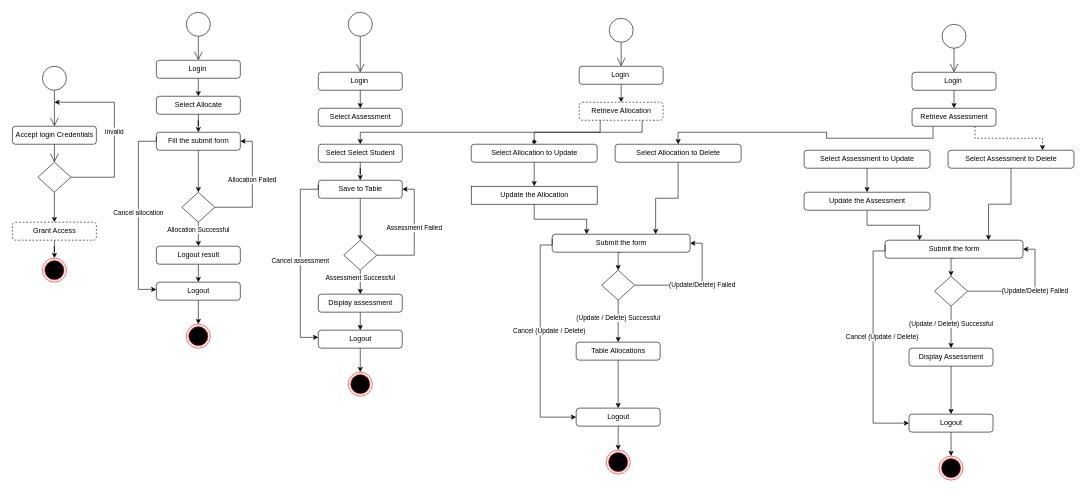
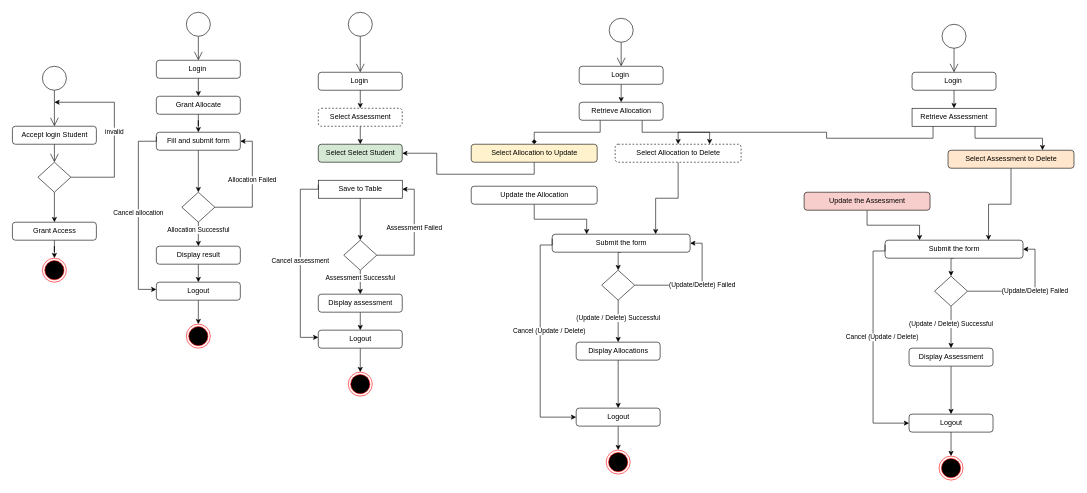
- <mxCell id="26" value="Select Allocate" style="html=1;align=center;verticalAlign=top;rounded=1;absoluteArcSize=1;arcSize=10;dashed=0;" parent="1" vertex="1"><mxGeometry x="260" y="160" width="140" height="30" as="geometry" /></mxCell>
+ <mxCell id="26" value="Grant Allocate" style="html=1;align=center;verticalAlign=top;rounded=1;absoluteArcSize=1;arcSize=10;dashed=0;" parent="1" vertex="1"><mxGeometry x="260" y="160" width="140" height="30" as="geometry" /></mxCell>
- <mxCell id="65" value="Retrieve Allocation" style="html=1;align=center;verticalAlign=top;rounded=1;absoluteArcSize=1;arcSize=10;dashed=1;" parent="1" vertex="1"><mxGeometry x="965" y="170" width="140" height="30" as="geometry" /></mxCell>
+ <mxCell id="65" value="Retrieve Allocation" style="html=1;align=center;verticalAlign=top;rounded=1;absoluteArcSize=1;arcSize=10;dashed=0;" parent="1" vertex="1"><mxGeometry x="965" y="170" width="140" height="30" as="geometry" /></mxCell>
- <mxCell id="45" value="Select Assessment" style="html=1;align=center;verticalAlign=top;rounded=1;absoluteArcSize=1;arcSize=10;dashed=0;" parent="1" vertex="1"><mxGeometry x="530" y="180" width="140" height="30" as="geometry" /></mxCell>
+ <mxCell id="45" value="Select Assessment" style="html=1;align=center;verticalAlign=top;rounded=1;absoluteArcSize=1;arcSize=10;dashed=1;" parent="1" vertex="1"><mxGeometry x="530" y="180" width="140" height="30" as="geometry" /></mxCell>
- <mxCell id="89" value="Retrieve Assessment" style="html=1;align=center;verticalAlign=top;rounded=1;absoluteArcSize=1;arcSize=10;dashed=0;" parent="1" vertex="1"><mxGeometry x="1520" y="180" width="140" height="30" as="geometry" /></mxCell>
+ <mxCell id="89" value="Retrieve Assessment" style="html=1;align=center;verticalAlign=top;absoluteArcSize=1;arcSize=10;dashed=0;rounded=0;" parent="1" vertex="1"><mxGeometry x="1520" y="180" width="140" height="30" as="geometry" /></mxCell>
+ <mxCell id="44" style="edgeStyle=orthogonalEdgeStyle;rounded=0;orthogonalLoop=1;jettySize=auto;html=1;entryX=0.5;entryY=0;entryDx=0;entryDy=0;exitX=0.5;exitY=1;exitDx=0;exitDy=0;" parent="1" source="45" target="43" edge="1"><mxGeometry relative="1" as="geometry"><mxPoint x="590" y="170" as="sourcePoint" /><mxPoint x="630" y="230" as="targetPoint" /></mxGeometry></mxCell>
- <mxCell id="63" style="edgeStyle=orthogonalEdgeStyle;rounded=0;orthogonalLoop=1;jettySize=auto;html=1;exitX=0.75;exitY=1;exitDx=0;exitDy=0;" parent="1" source="65" target="43" edge="1"><mxGeometry relative="1" as="geometry" /></mxCell>
+ <mxCell id="63" style="edgeStyle=orthogonalEdgeStyle;rounded=0;orthogonalLoop=1;jettySize=auto;html=1;exitX=0.75;exitY=1;exitDx=0;exitDy=0;entryX=0.75;entryY=0;entryDx=0;entryDy=0;" parent="1" source="65" target="68" edge="1"><mxGeometry relative="1" as="geometry" /></mxCell>
- <mxCell id="3" value="Accept login Credentials" style="html=1;align=center;verticalAlign=top;rounded=1;absoluteArcSize=1;arcSize=10;dashed=0;" parent="1" vertex="1"><mxGeometry x="20" y="210" width="140" height="30" as="geometry" /></mxCell>
+ <mxCell id="3" value="Accept login Student" style="html=1;align=center;verticalAlign=top;rounded=1;absoluteArcSize=1;arcSize=10;dashed=0;" parent="1" vertex="1"><mxGeometry x="20" y="210" width="140" height="30" as="geometry" /></mxCell>
- <mxCell id="87" style="edgeStyle=orthogonalEdgeStyle;rounded=0;orthogonalLoop=1;jettySize=auto;html=1;exitX=0.75;exitY=1;exitDx=0;exitDy=0;entryX=0.75;entryY=0;entryDx=0;entryDy=0;dashed=1;" parent="1" source="89" target="92" edge="1"><mxGeometry relative="1" as="geometry" /></mxCell>
+ <mxCell id="87" style="edgeStyle=orthogonalEdgeStyle;rounded=0;orthogonalLoop=1;jettySize=auto;html=1;exitX=0.75;exitY=1;exitDx=0;exitDy=0;entryX=0.75;entryY=0;entryDx=0;entryDy=0;" parent="1" source="89" target="92" edge="1"><mxGeometry relative="1" as="geometry" /></mxCell>
- <mxCell id="23" value="Fill the submit form" style="html=1;align=center;verticalAlign=top;rounded=1;absoluteArcSize=1;arcSize=10;dashed=0;" parent="1" vertex="1"><mxGeometry x="260" y="220" width="140" height="30" as="geometry" /></mxCell>
+ <mxCell id="23" value="Fill and submit form" style="html=1;align=center;verticalAlign=top;rounded=1;absoluteArcSize=1;arcSize=10;dashed=0;" parent="1" vertex="1"><mxGeometry x="260" y="220" width="140" height="30" as="geometry" /></mxCell>
- <mxCell id="43" value="Select Select Student" style="html=1;align=center;verticalAlign=top;rounded=1;absoluteArcSize=1;arcSize=10;dashed=0;" parent="1" vertex="1"><mxGeometry x="530" y="240" width="140" height="30" as="geometry" /></mxCell>
+ <mxCell id="43" value="Select Select Student" style="html=1;align=center;verticalAlign=top;rounded=1;absoluteArcSize=1;arcSize=10;dashed=0;fillColor=#d5e8d4;" parent="1" vertex="1"><mxGeometry x="530" y="240" width="140" height="30" as="geometry" /></mxCell>
- <mxCell id="62" value="Select Allocation to Update" style="html=1;align=center;verticalAlign=top;rounded=1;absoluteArcSize=1;arcSize=10;dashed=0;" parent="1" vertex="1"><mxGeometry x="785" y="240" width="210" height="30" as="geometry" /></mxCell>
+ <mxCell id="62" value="Select Allocation to Update" style="html=1;align=center;verticalAlign=top;rounded=1;absoluteArcSize=1;arcSize=10;dashed=0;fillColor=#fff2cc;" parent="1" vertex="1"><mxGeometry x="785" y="240" width="210" height="30" as="geometry" /></mxCell>
- <mxCell id="68" value="Select Allocation to Delete" style="html=1;align=center;verticalAlign=top;rounded=1;absoluteArcSize=1;arcSize=10;dashed=0;" parent="1" vertex="1"><mxGeometry x="1025" y="240" width="210" height="30" as="geometry" /></mxCell>
+ <mxCell id="68" value="Select Allocation to Delete" style="html=1;align=center;verticalAlign=top;rounded=1;absoluteArcSize=1;arcSize=10;dashed=1;" parent="1" vertex="1"><mxGeometry x="1025" y="240" width="210" height="30" as="geometry" /></mxCell>
- <mxCell id="86" value="Select Assessment to Update" style="html=1;align=center;verticalAlign=top;rounded=1;absoluteArcSize=1;arcSize=10;dashed=0;" parent="1" vertex="1"><mxGeometry x="1340" y="250" width="210" height="30" as="geometry" /></mxCell>
- <mxCell id="92" value="Select Assessment to Delete" style="html=1;align=center;verticalAlign=top;rounded=1;absoluteArcSize=1;arcSize=10;dashed=0;" parent="1" vertex="1"><mxGeometry x="1580" y="250" width="210" height="30" as="geometry" /></mxCell>
+ <mxCell id="92" value="Select Assessment to Delete" style="html=1;align=center;verticalAlign=top;rounded=1;absoluteArcSize=1;arcSize=10;dashed=0;fillColor=#ffe6cc;" parent="1" vertex="1"><mxGeometry x="1580" y="250" width="210" height="30" as="geometry" /></mxCell>
- <mxCell id="29" style="edgeStyle=orthogonalEdgeStyle;rounded=0;orthogonalLoop=1;jettySize=auto;html=1;exitX=0.5;exitY=0.667;exitDx=0;exitDy=0;exitPerimeter=0;" parent="1" source="43" target="40" edge="1"><mxGeometry relative="1" as="geometry"><mxPoint x="690" y="290" as="sourcePoint" /></mxGeometry></mxCell>
- <mxCell id="61" style="edgeStyle=orthogonalEdgeStyle;rounded=0;orthogonalLoop=1;jettySize=auto;html=1;exitX=0.5;exitY=1;exitDx=0;exitDy=0;entryX=0.5;entryY=0;entryDx=0;entryDy=0;" parent="1" source="62" target="70" edge="1"><mxGeometry relative="1" as="geometry" /></mxCell>
+ <mxCell id="61" style="edgeStyle=orthogonalEdgeStyle;rounded=0;orthogonalLoop=1;jettySize=auto;html=1;exitX=0.5;exitY=1;exitDx=0;exitDy=0;" parent="1" source="62" target="43" edge="1"><mxGeometry relative="1" as="geometry" /></mxCell>
- <mxCell id="85" style="edgeStyle=orthogonalEdgeStyle;rounded=0;orthogonalLoop=1;jettySize=auto;html=1;exitX=0.5;exitY=1;exitDx=0;exitDy=0;entryX=0.5;entryY=0;entryDx=0;entryDy=0;" parent="1" source="86" target="94" edge="1"><mxGeometry relative="1" as="geometry" /></mxCell>
- <mxCell id="40" value="Save to Table" style="html=1;align=center;verticalAlign=top;rounded=1;absoluteArcSize=1;arcSize=10;dashed=0;" parent="1" vertex="1"><mxGeometry x="530" y="300" width="140" height="30" as="geometry" /></mxCell>
+ <mxCell id="40" value="Save to Table" style="html=1;align=center;verticalAlign=top;absoluteArcSize=1;arcSize=10;dashed=0;rounded=0;" parent="1" vertex="1"><mxGeometry x="530" y="300" width="140" height="30" as="geometry" /></mxCell>
- <mxCell id="70" value="Update the Allocation" style="html=1;align=center;verticalAlign=top;absoluteArcSize=1;arcSize=10;dashed=0;rounded=0;" parent="1" vertex="1"><mxGeometry x="785" y="310" width="210" height="30" as="geometry" /></mxCell>
+ <mxCell id="70" value="Update the Allocation" style="html=1;align=center;verticalAlign=top;rounded=1;absoluteArcSize=1;arcSize=10;dashed=0;" parent="1" vertex="1"><mxGeometry x="785" y="310" width="210" height="30" as="geometry" /></mxCell>
- <mxCell id="94" value="Update the Assessment" style="html=1;align=center;verticalAlign=top;rounded=1;absoluteArcSize=1;arcSize=10;dashed=0;" parent="1" vertex="1"><mxGeometry x="1340" y="320" width="210" height="30" as="geometry" /></mxCell>
+ <mxCell id="94" value="Update the Assessment" style="html=1;align=center;verticalAlign=top;rounded=1;absoluteArcSize=1;arcSize=10;dashed=0;fillColor=#f8cecc;" parent="1" vertex="1"><mxGeometry x="1340" y="320" width="210" height="30" as="geometry" /></mxCell>
- <mxCell id="9" value="Grant Access" style="html=1;align=center;verticalAlign=top;rounded=1;absoluteArcSize=1;arcSize=10;dashed=1;" parent="1" vertex="1"><mxGeometry x="20" y="370" width="140" height="30" as="geometry" /></mxCell>
+ <mxCell id="9" value="Grant Access" style="html=1;align=center;verticalAlign=top;rounded=1;absoluteArcSize=1;arcSize=10;dashed=0;" parent="1" vertex="1"><mxGeometry x="20" y="370" width="140" height="30" as="geometry" /></mxCell>
- <mxCell id="20" value="Logout result" style="html=1;align=center;verticalAlign=top;rounded=1;absoluteArcSize=1;arcSize=10;dashed=0;" parent="1" vertex="1"><mxGeometry x="260" y="410" width="140" height="30" as="geometry" /></mxCell>
+ <mxCell id="20" value="Display result" style="html=1;align=center;verticalAlign=top;rounded=1;absoluteArcSize=1;arcSize=10;dashed=0;" parent="1" vertex="1"><mxGeometry x="260" y="410" width="140" height="30" as="geometry" /></mxCell>
- <mxCell id="55" value="Table Allocations" style="html=1;align=center;verticalAlign=top;rounded=1;absoluteArcSize=1;arcSize=10;dashed=0;" parent="1" vertex="1"><mxGeometry x="960" y="570" width="140" height="30" as="geometry" /></mxCell>
+ <mxCell id="55" value="Display Allocations" style="html=1;align=center;verticalAlign=top;rounded=1;absoluteArcSize=1;arcSize=10;dashed=0;" parent="1" vertex="1"><mxGeometry x="960" y="570" width="140" height="30" as="geometry" /></mxCell>
